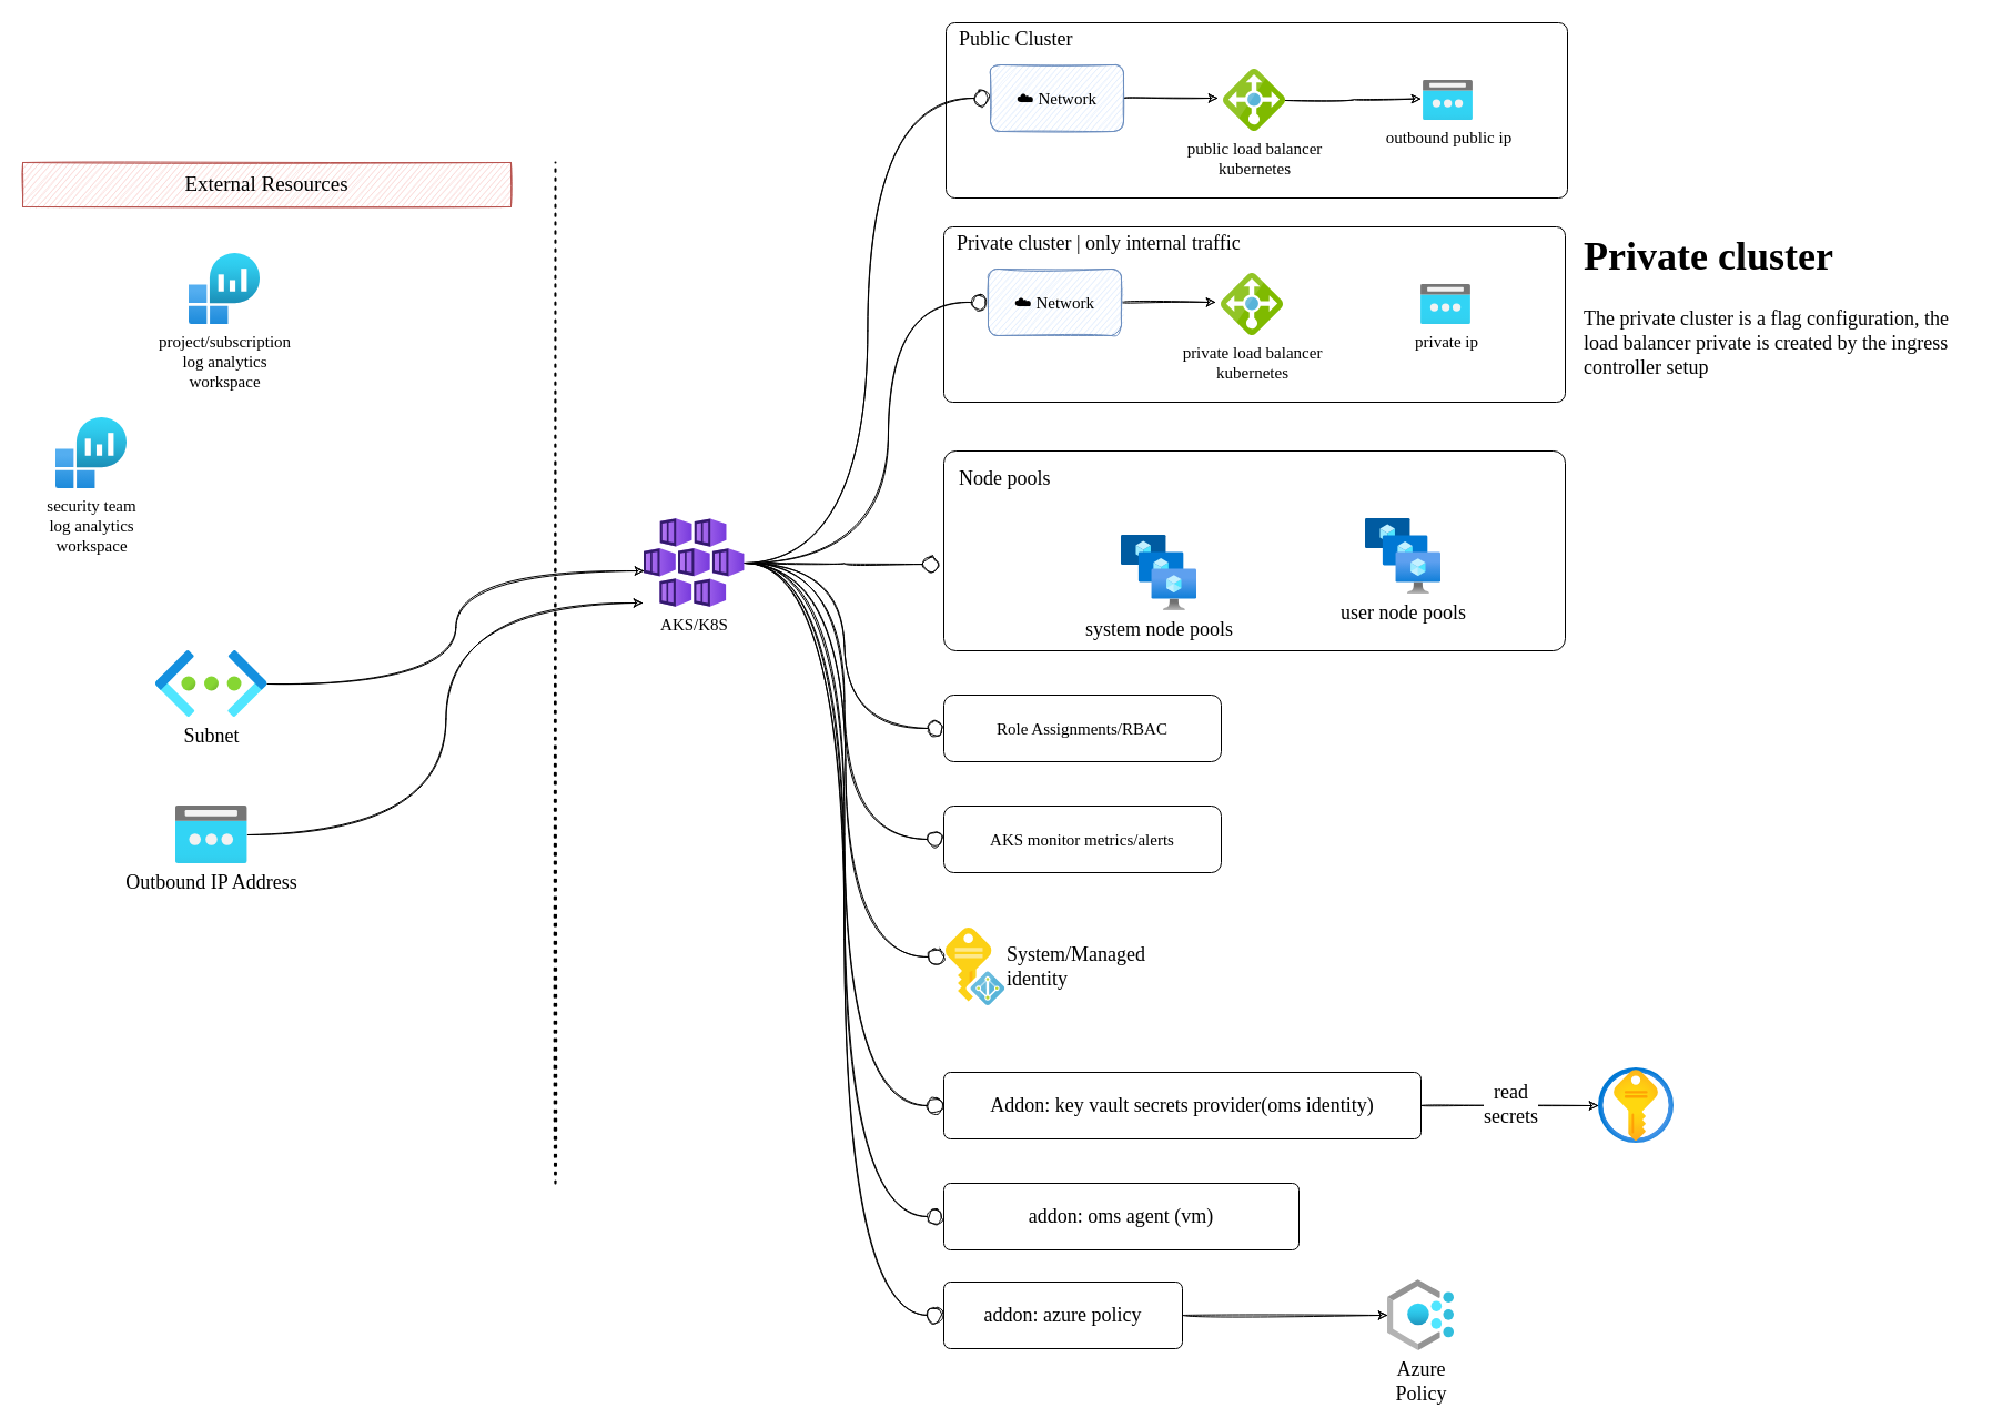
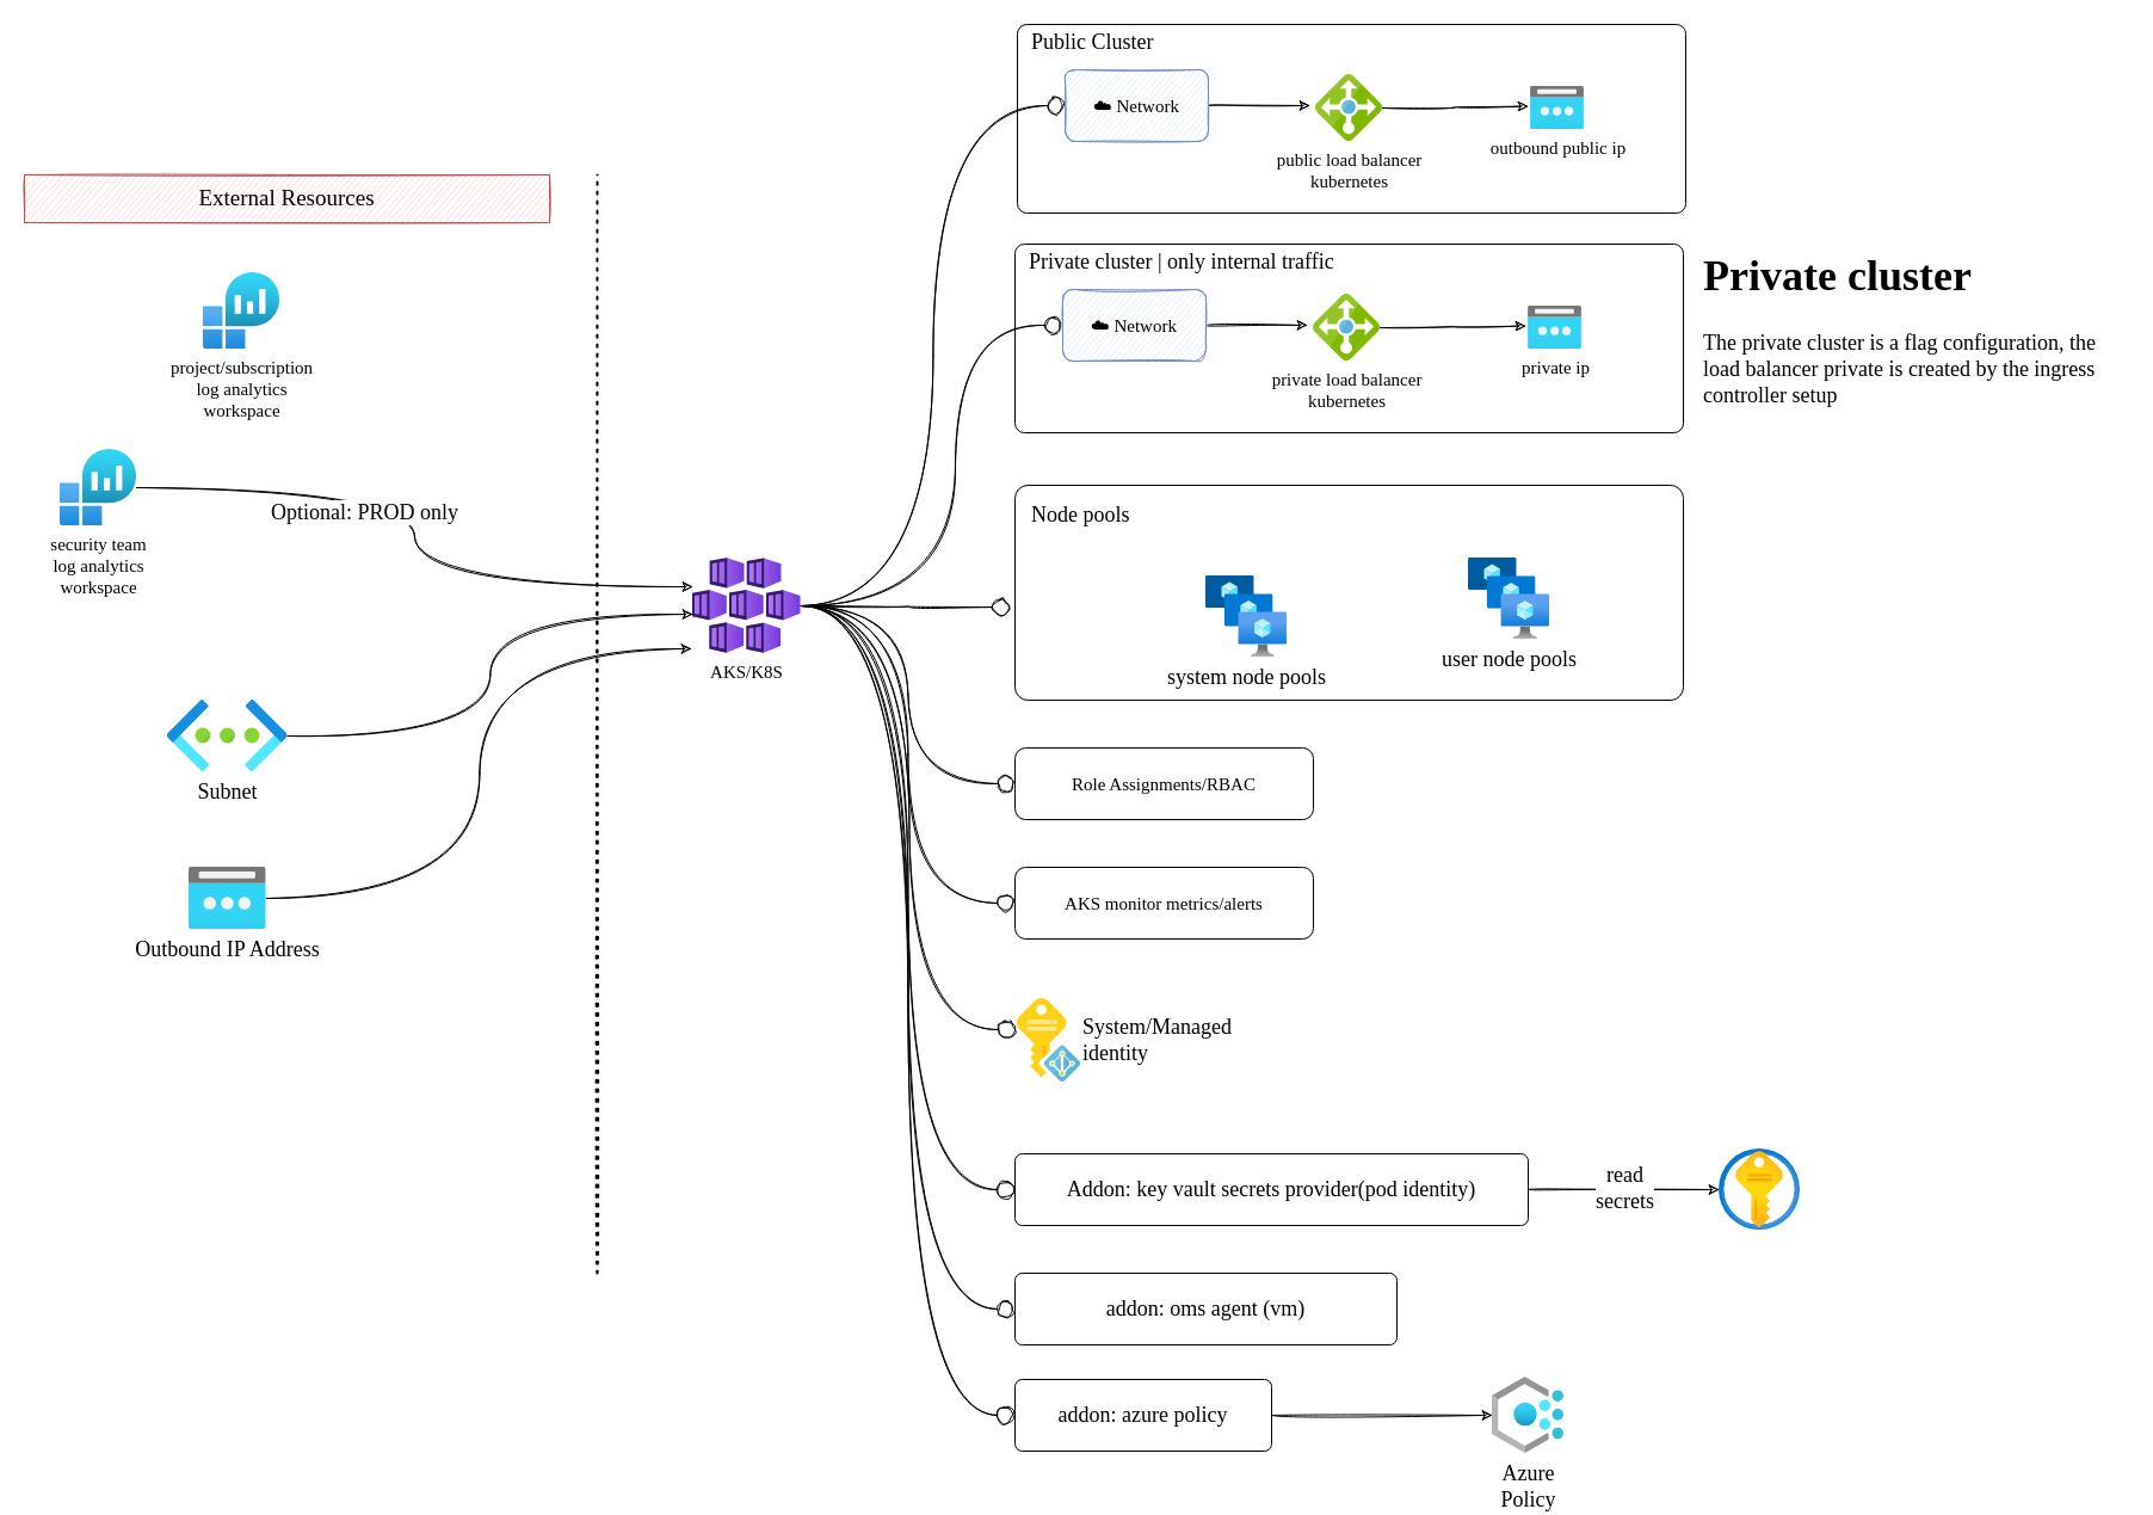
+ <mxCell id="32" style="edgeStyle=orthogonalEdgeStyle;curved=1;rounded=0;sketch=1;orthogonalLoop=1;jettySize=auto;html=1;entryX=-0.046;entryY=0.462;entryDx=0;entryDy=0;entryPerimeter=0;fontFamily=Architects Daughter;fontSource=https%3A%2F%2Ffonts.googleapis.com%2Fcss%3Ffamily%3DArchitects%2BDaughter;fontSize=15;" edge="1" parent="1" source="33" target="34"><mxGeometry relative="1" as="geometry" /></mxCell>
+ <mxCell id="24" style="edgeStyle=orthogonalEdgeStyle;curved=1;rounded=0;sketch=1;orthogonalLoop=1;jettySize=auto;html=1;entryX=0;entryY=0.3;entryDx=0;entryDy=0;entryPerimeter=0;fontFamily=Architects Daughter;fontSource=https%3A%2F%2Ffonts.googleapis.com%2Fcss%3Ffamily%3DArchitects%2BDaughter;fontSize=18;" edge="1" parent="1" source="26" target="14"><mxGeometry relative="1" as="geometry" /></mxCell>
+ <mxCell id="25" value="Optional: PROD only" style="edgeLabel;html=1;align=center;verticalAlign=middle;resizable=0;points=[];fontSize=18;fontFamily=Architects Daughter;" vertex="1" connectable="0" parent="24"><mxGeometry x="-0.102" relative="1" as="geometry"><mxPoint x="-43" y="6" as="offset" /></mxGeometry></mxCell>
- <mxCell id="44" value="Addon:&amp;nbsp;&lt;span&gt;key vault secrets provider(oms identity)&lt;/span&gt;" style="rounded=1;whiteSpace=wrap;html=1;sketch=0;fontFamily=Architects Daughter;fontSource=https%3A%2F%2Ffonts.googleapis.com%2Fcss%3Ffamily%3DArchitects%2BDaughter;fontSize=18;arcSize=10;align=center;" vertex="1" parent="1"><mxGeometry x="850" y="966" width="430" height="60" as="geometry" /></mxCell>
+ <mxCell id="44" value="Addon:&amp;nbsp;&lt;span&gt;key vault secrets provider(pod identity)&lt;/span&gt;" style="rounded=1;whiteSpace=wrap;html=1;sketch=0;fontFamily=Architects Daughter;fontSource=https%3A%2F%2Ffonts.googleapis.com%2Fcss%3Ffamily%3DArchitects%2BDaughter;fontSize=18;arcSize=10;align=center;" vertex="1" parent="1"><mxGeometry x="850" y="966" width="430" height="60" as="geometry" /></mxCell>
